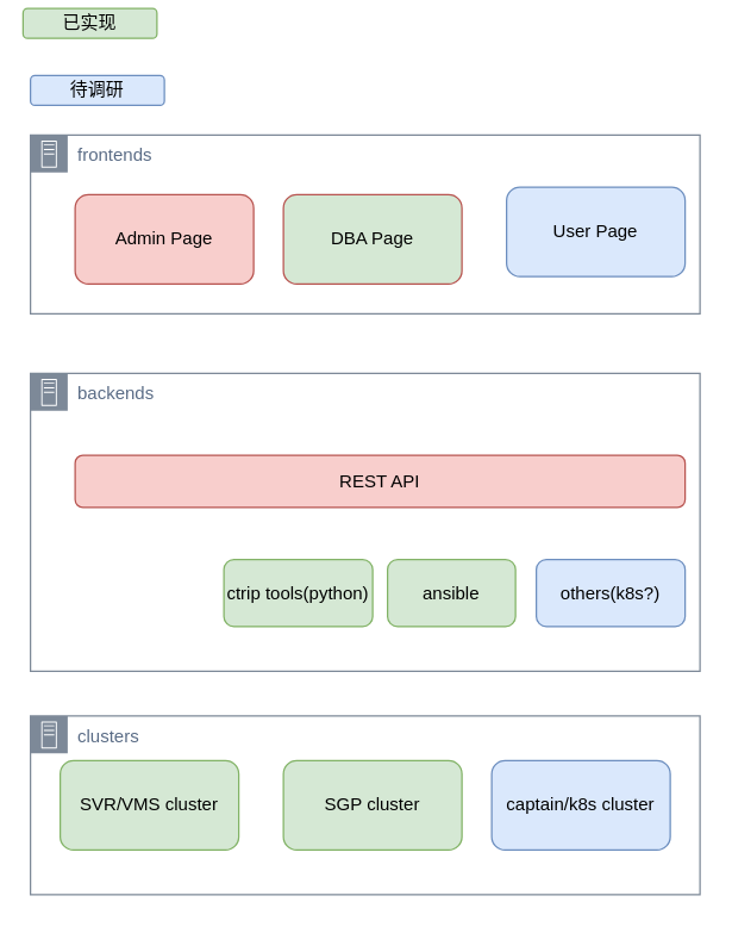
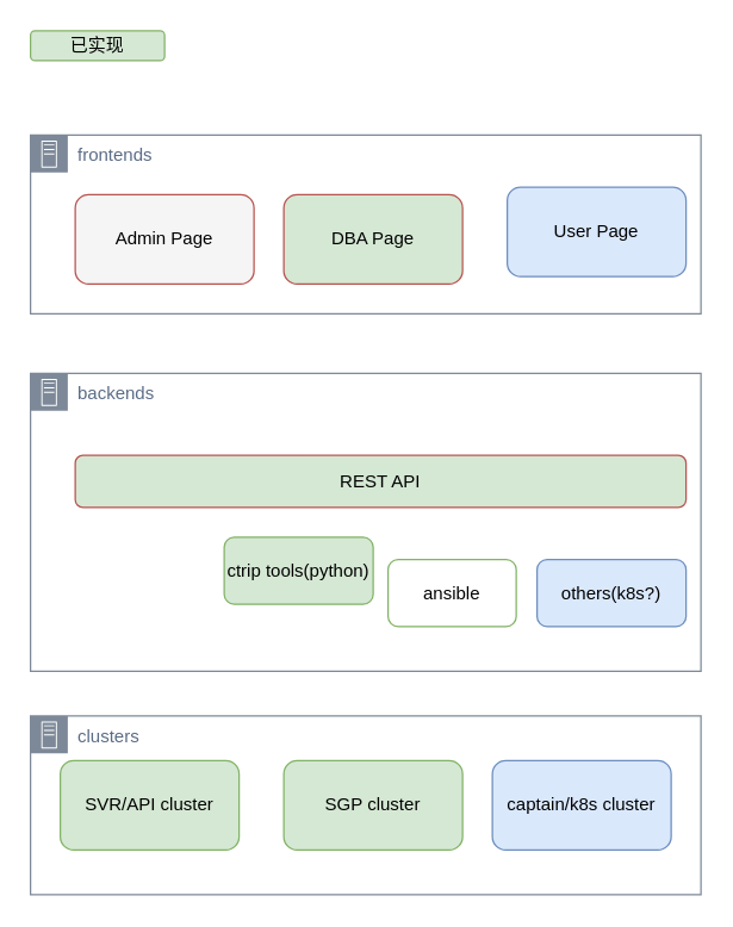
- <mxCell id="6" value="已实现" style="rounded=1;whiteSpace=wrap;html=1;fillColor=#d5e8d4;strokeColor=#82b366;" vertex="1" parent="1"><mxGeometry x="15" y="5" width="90" height="20" as="geometry" /></mxCell>
+ <mxCell id="6" value="已实现" style="rounded=1;whiteSpace=wrap;html=1;fillColor=#d5e8d4;strokeColor=#82b366;" vertex="1" parent="1"><mxGeometry x="20" y="20" width="90" height="20" as="geometry" /></mxCell>
- <mxCell id="7" value="待调研" style="rounded=1;whiteSpace=wrap;html=1;fillColor=#dae8fc;strokeColor=#6c8ebf;" vertex="1" parent="1"><mxGeometry x="20" y="50" width="90" height="20" as="geometry" /></mxCell>
- <mxCell id="2" value="Admin Page" style="rounded=1;whiteSpace=wrap;html=1;fillColor=#f8cecc;strokeColor=#b85450;" vertex="1" parent="1"><mxGeometry x="50" y="130" width="120" height="60" as="geometry" /></mxCell>
+ <mxCell id="2" value="Admin Page" style="rounded=1;whiteSpace=wrap;html=1;fillColor=#f5f5f5;strokeColor=#b85450;" vertex="1" parent="1"><mxGeometry x="50" y="130" width="120" height="60" as="geometry" /></mxCell>
- <mxCell id="11" value="REST API" style="rounded=1;whiteSpace=wrap;html=1;fillColor=#f8cecc;strokeColor=#b85450;" vertex="1" parent="8"><mxGeometry x="30" y="55" width="410" height="35" as="geometry" /></mxCell>
+ <mxCell id="11" value="REST API" style="rounded=1;whiteSpace=wrap;html=1;fillColor=#d5e8d4;strokeColor=#b85450;" vertex="1" parent="8"><mxGeometry x="30" y="55" width="410" height="35" as="geometry" /></mxCell>
- <mxCell id="9" value="ctrip tools(python)" style="rounded=1;whiteSpace=wrap;html=1;fillColor=#d5e8d4;strokeColor=#82b366;" vertex="1" parent="8"><mxGeometry x="130" y="125" width="100" height="45" as="geometry" /></mxCell>
+ <mxCell id="9" value="ctrip tools(python)" style="rounded=1;whiteSpace=wrap;html=1;fillColor=#d5e8d4;strokeColor=#82b366;" vertex="1" parent="8"><mxGeometry x="130" y="110" width="100" height="45" as="geometry" /></mxCell>
- <mxCell id="10" value="ansible" style="rounded=1;whiteSpace=wrap;html=1;fillColor=#d5e8d4;strokeColor=#82b366;" vertex="1" parent="8"><mxGeometry x="240" y="125" width="86" height="45" as="geometry" /></mxCell>
+ <mxCell id="10" value="ansible" style="rounded=1;whiteSpace=wrap;html=1;fillColor=#ffffff;strokeColor=#82b366;" vertex="1" parent="8"><mxGeometry x="240" y="125" width="86" height="45" as="geometry" /></mxCell>
- <mxCell id="16" value="SVR/VMS cluster" style="rounded=1;whiteSpace=wrap;html=1;fillColor=#d5e8d4;strokeColor=#82b366;" vertex="1" parent="13"><mxGeometry x="20" y="30" width="120" height="60" as="geometry" /></mxCell>
+ <mxCell id="16" value="SVR/API cluster" style="rounded=1;whiteSpace=wrap;html=1;fillColor=#d5e8d4;strokeColor=#82b366;" vertex="1" parent="13"><mxGeometry x="20" y="30" width="120" height="60" as="geometry" /></mxCell>
